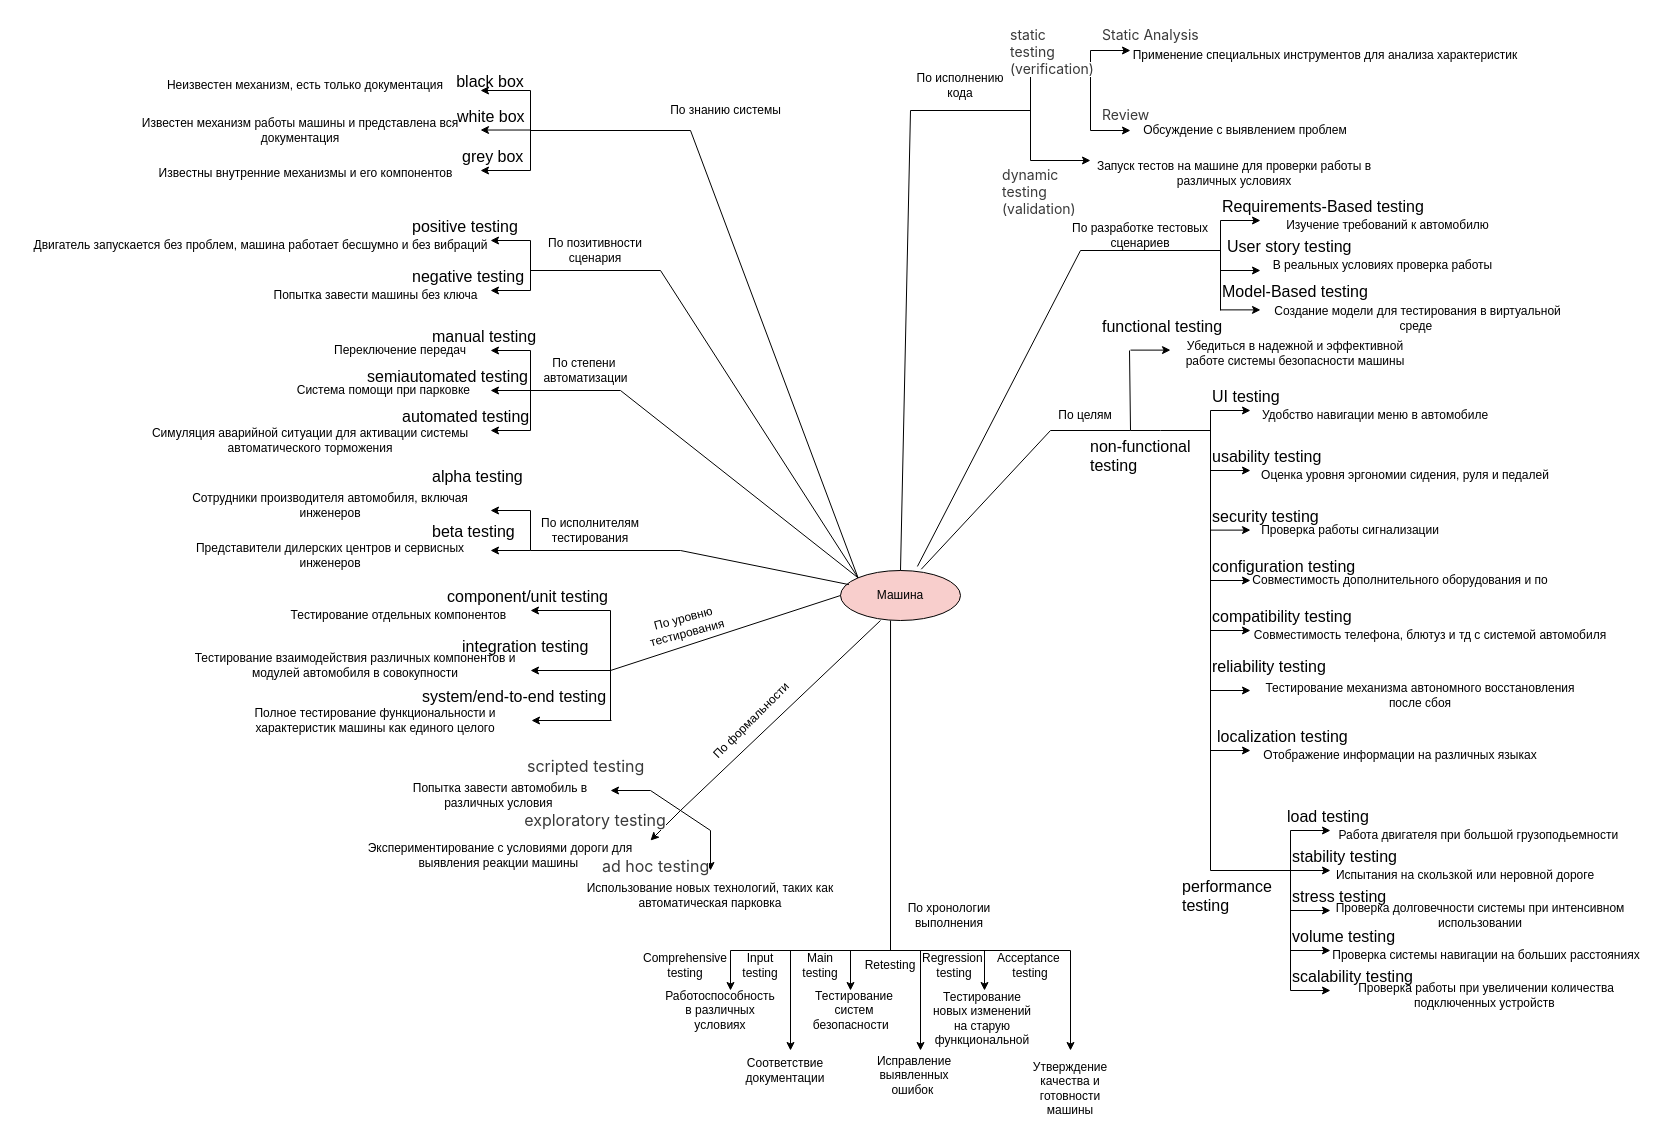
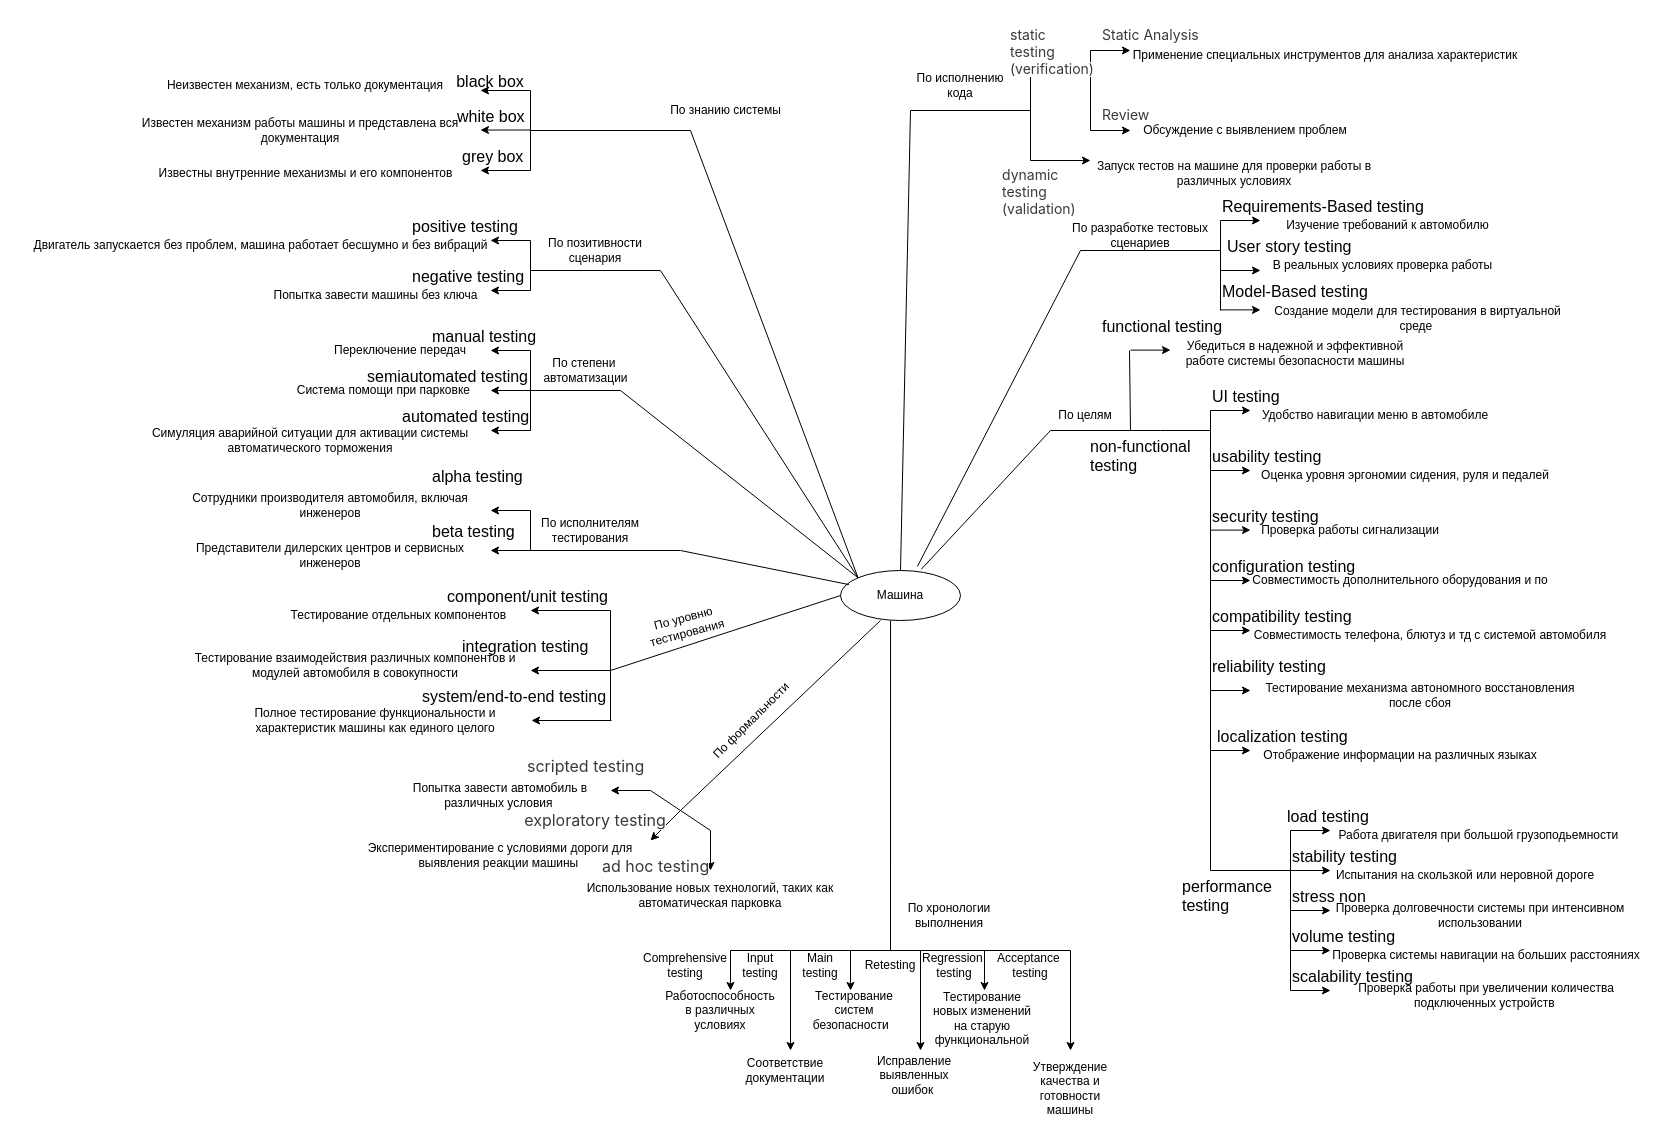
- <mxCell id="2" value="Машина" style="ellipse;whiteSpace=wrap;html=1;fillColor=#f8cecc;" parent="1" vertex="1"><mxGeometry x="840" y="570" width="120" height="50" as="geometry" /></mxCell>
+ <mxCell id="2" value="Машина" style="ellipse;whiteSpace=wrap;html=1;" parent="1" vertex="1"><mxGeometry x="840" y="570" width="120" height="50" as="geometry" /></mxCell>
- <mxCell id="134" value="&lt;span style=&quot;color: rgb(0, 0, 0); font-family: Arial, sans-serif; font-size: 16px; font-style: normal; font-variant-ligatures: normal; font-variant-caps: normal; font-weight: 400; letter-spacing: normal; orphans: 2; text-align: start; text-indent: 0px; text-transform: none; widows: 2; word-spacing: 0px; -webkit-text-stroke-width: 0px; white-space: normal; text-decoration-thickness: initial; text-decoration-style: initial; text-decoration-color: initial; display: inline !important; float: none;&quot;&gt;stress testing&lt;/span&gt;" style="text;whiteSpace=wrap;html=1;" vertex="1" parent="1"><mxGeometry x="1290" y="880" width="130" height="40" as="geometry" /></mxCell>
+ <mxCell id="134" value="&lt;span style=&quot;color: rgb(0, 0, 0); font-family: Arial, sans-serif; font-size: 16px; font-style: normal; font-variant-ligatures: normal; font-variant-caps: normal; font-weight: 400; letter-spacing: normal; orphans: 2; text-align: start; text-indent: 0px; text-transform: none; widows: 2; word-spacing: 0px; -webkit-text-stroke-width: 0px; white-space: normal; text-decoration-thickness: initial; text-decoration-style: initial; text-decoration-color: initial; display: inline !important; float: none;&quot;&gt;stress non&lt;/span&gt;" style="text;whiteSpace=wrap;html=1;" vertex="1" parent="1"><mxGeometry x="1290" y="880" width="130" height="40" as="geometry" /></mxCell>
